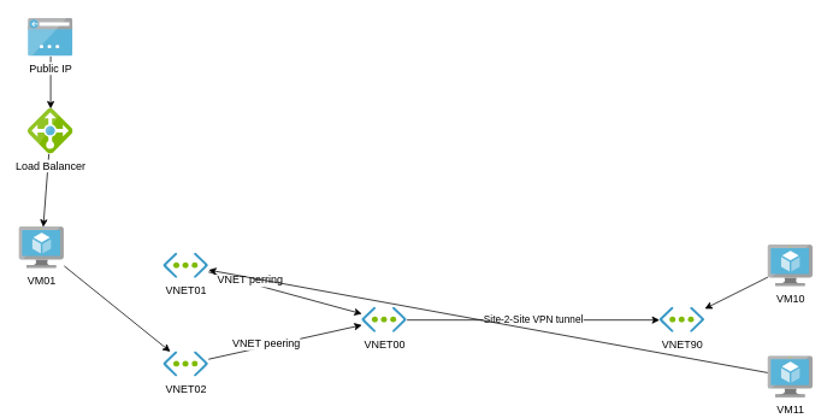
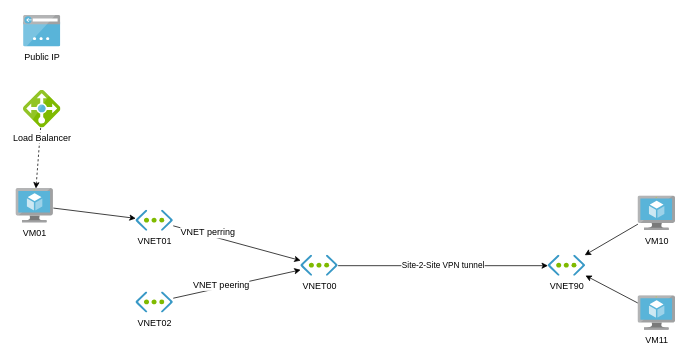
- <mxCell id="19" style="edgeStyle=none;rounded=0;orthogonalLoop=1;jettySize=auto;html=1;" edge="1" parent="1" source="20" target="16"><mxGeometry relative="1" as="geometry" /></mxCell>
- <mxCell id="15" style="edgeStyle=none;rounded=0;orthogonalLoop=1;jettySize=auto;html=1;" edge="1" parent="1" source="16" target="12"><mxGeometry relative="1" as="geometry" /></mxCell>
+ <mxCell id="15" style="edgeStyle=none;rounded=0;orthogonalLoop=1;jettySize=auto;html=1;dashed=1;" edge="1" parent="1" source="16" target="12"><mxGeometry relative="1" as="geometry" /></mxCell>
- <mxCell id="14" value="VM10" style="aspect=fixed;html=1;points=[];align=center;image;fontSize=12;image=img/lib/mscae/Virtual_Machine.svg;" vertex="1" parent="1"><mxGeometry x="850" y="271" width="50" height="46" as="geometry" /></mxCell>
+ <mxCell id="14" value="VM10" style="aspect=fixed;html=1;points=[];align=center;image;fontSize=12;image=img/lib/mscae/Virtual_Machine.svg;" vertex="1" parent="1"><mxGeometry x="850" y="261" width="50" height="46" as="geometry" /></mxCell>
- <mxCell id="11" style="edgeStyle=none;rounded=0;orthogonalLoop=1;jettySize=auto;html=1;" edge="1" parent="1" source="12" target="7"><mxGeometry relative="1" as="geometry" /></mxCell>
+ <mxCell id="11" style="edgeStyle=none;rounded=0;orthogonalLoop=1;jettySize=auto;html=1;" edge="1" parent="1" source="12" target="4"><mxGeometry relative="1" as="geometry" /></mxCell>
- <mxCell id="17" style="edgeStyle=none;rounded=0;orthogonalLoop=1;jettySize=auto;html=1;" edge="1" parent="1" source="18" target="4"><mxGeometry relative="1" as="geometry" /></mxCell>
+ <mxCell id="17" style="edgeStyle=none;rounded=0;orthogonalLoop=1;jettySize=auto;html=1;" edge="1" parent="1" source="18" target="10"><mxGeometry relative="1" as="geometry" /></mxCell>
